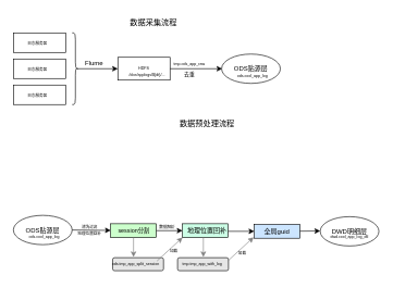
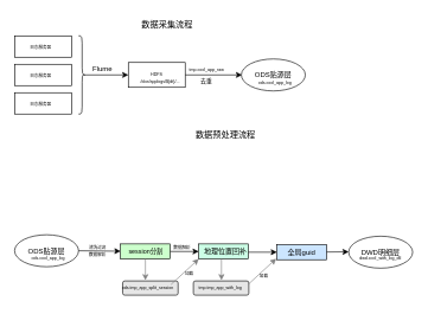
- <mxCell id="18" value="&lt;div data-docx-has-block-data=&quot;false&quot; data-page-id=&quot;doxcnuD2HVpImhVT7HSv2yvoO0c&quot;&gt;&lt;div class=&quot;old-record-id-doxcnkOukews2g8Q02dUrg37wBf&quot;&gt;&lt;font style=&quot;font-size: 6px;&quot;&gt;tmp.ods_app_raw&lt;/font&gt;&lt;/div&gt;&lt;/div&gt;&lt;font size=&quot;3&quot;&gt;&lt;span class=&quot;lark-record-clipboard&quot; data-lark-record-format=&quot;docx/text&quot; data-lark-record-data=&quot;{&amp;quot;rootId&amp;quot;:&amp;quot;doxcnuD2HVpImhVT7HSv2yvoO0c&amp;quot;,&amp;quot;text&amp;quot;:{&amp;quot;initialAttributedTexts&amp;quot;:{&amp;quot;text&amp;quot;:{&amp;quot;0&amp;quot;:&amp;quot;tmp.cool_app_raw&amp;quot;},&amp;quot;attribs&amp;quot;:{&amp;quot;0&amp;quot;:&amp;quot;*0*1+g&amp;quot;}},&amp;quot;apool&amp;quot;:{&amp;quot;numToAttrib&amp;quot;:{&amp;quot;0&amp;quot;:[&amp;quot;author&amp;quot;,&amp;quot;7079000554864705564&amp;quot;],&amp;quot;1&amp;quot;:[&amp;quot;bold&amp;quot;,&amp;quot;true&amp;quot;]},&amp;quot;nextNum&amp;quot;:2}},&amp;quot;type&amp;quot;:&amp;quot;text&amp;quot;,&amp;quot;referenceRecordMap&amp;quot;:{},&amp;quot;extra&amp;quot;:{&amp;quot;mention_page_title&amp;quot;:{},&amp;quot;external_mention_url&amp;quot;:{}},&amp;quot;isCut&amp;quot;:false}&quot;&gt;&lt;/span&gt;&lt;/font&gt;" style="text;whiteSpace=wrap;html=1;fontSize=8;" vertex="1" parent="1"><mxGeometry x="264" y="86" width="100" height="30" as="geometry" /></mxCell>
+ <mxCell id="18" value="&lt;div data-docx-has-block-data=&quot;false&quot; data-page-id=&quot;doxcnuD2HVpImhVT7HSv2yvoO0c&quot;&gt;&lt;div class=&quot;old-record-id-doxcnkOukews2g8Q02dUrg37wBf&quot;&gt;&lt;font style=&quot;font-size: 6px;&quot;&gt;tmp.cool_app_raw&lt;/font&gt;&lt;/div&gt;&lt;/div&gt;&lt;font size=&quot;3&quot;&gt;&lt;span class=&quot;lark-record-clipboard&quot; data-lark-record-format=&quot;docx/text&quot; data-lark-record-data=&quot;{&amp;quot;rootId&amp;quot;:&amp;quot;doxcnuD2HVpImhVT7HSv2yvoO0c&amp;quot;,&amp;quot;text&amp;quot;:{&amp;quot;initialAttributedTexts&amp;quot;:{&amp;quot;text&amp;quot;:{&amp;quot;0&amp;quot;:&amp;quot;tmp.cool_app_raw&amp;quot;},&amp;quot;attribs&amp;quot;:{&amp;quot;0&amp;quot;:&amp;quot;*0*1+g&amp;quot;}},&amp;quot;apool&amp;quot;:{&amp;quot;numToAttrib&amp;quot;:{&amp;quot;0&amp;quot;:[&amp;quot;author&amp;quot;,&amp;quot;7079000554864705564&amp;quot;],&amp;quot;1&amp;quot;:[&amp;quot;bold&amp;quot;,&amp;quot;true&amp;quot;]},&amp;quot;nextNum&amp;quot;:2}},&amp;quot;type&amp;quot;:&amp;quot;text&amp;quot;,&amp;quot;referenceRecordMap&amp;quot;:{},&amp;quot;extra&amp;quot;:{&amp;quot;mention_page_title&amp;quot;:{},&amp;quot;external_mention_url&amp;quot;:{}},&amp;quot;isCut&amp;quot;:false}&quot;&gt;&lt;/span&gt;&lt;/font&gt;" style="text;whiteSpace=wrap;html=1;fontSize=8;" vertex="1" parent="1"><mxGeometry x="264" y="86" width="100" height="30" as="geometry" /></mxCell>
- <mxCell id="28" value="&lt;font style=&quot;font-size: 6px;&quot;&gt;清洗过滤&lt;br&gt;地理位置回补&lt;br&gt;&lt;/font&gt;" style="text;html=1;strokeColor=none;fillColor=none;align=center;verticalAlign=middle;whiteSpace=wrap;rounded=0;fontSize=9;" vertex="1" parent="1"><mxGeometry x="107" y="336.5" width="60" height="30" as="geometry" /></mxCell>
+ <mxCell id="28" value="&lt;font style=&quot;font-size: 6px;&quot;&gt;清洗过滤&lt;br&gt;数据解析&lt;br&gt;&lt;/font&gt;" style="text;html=1;strokeColor=none;fillColor=none;align=center;verticalAlign=middle;whiteSpace=wrap;rounded=0;fontSize=9;" vertex="1" parent="1"><mxGeometry x="107" y="336.5" width="60" height="30" as="geometry" /></mxCell>
- <mxCell id="48" value="&lt;div data-docx-has-block-data=&quot;false&quot; data-page-id=&quot;doxcn5RJjSX3RN7HkkpO0s13Ouc&quot;&gt;&lt;div class=&quot;old-record-id-doxcny48aggQ4CyUcCrwskY5mib&quot;&gt;dwd.cool_app_log_dtl&lt;/div&gt;&lt;/div&gt;" style="text;html=1;strokeColor=none;fillColor=none;align=center;verticalAlign=middle;whiteSpace=wrap;rounded=0;fontSize=6;" vertex="1" parent="1"><mxGeometry x="505" y="349" width="60" height="30" as="geometry" /></mxCell>
+ <mxCell id="48" value="&lt;div data-docx-has-block-data=&quot;false&quot; data-page-id=&quot;doxcn5RJjSX3RN7HkkpO0s13Ouc&quot;&gt;&lt;div class=&quot;old-record-id-doxcny48aggQ4CyUcCrwskY5mib&quot;&gt;dwd.cool_with_log_dtl&lt;/div&gt;&lt;/div&gt;" style="text;html=1;strokeColor=none;fillColor=none;align=center;verticalAlign=middle;whiteSpace=wrap;rounded=0;fontSize=6;" vertex="1" parent="1"><mxGeometry x="505" y="349" width="60" height="30" as="geometry" /></mxCell>
